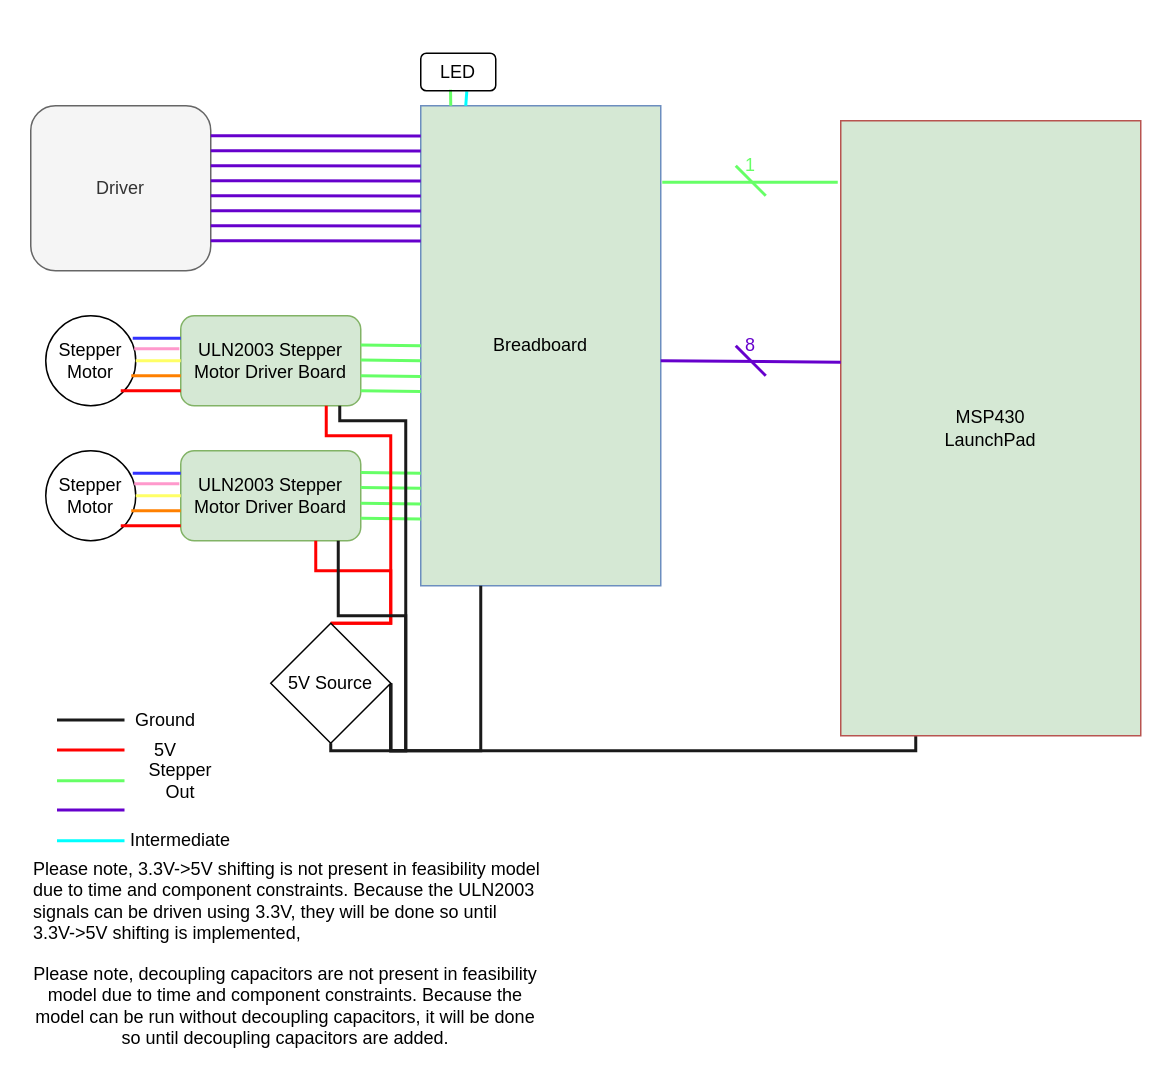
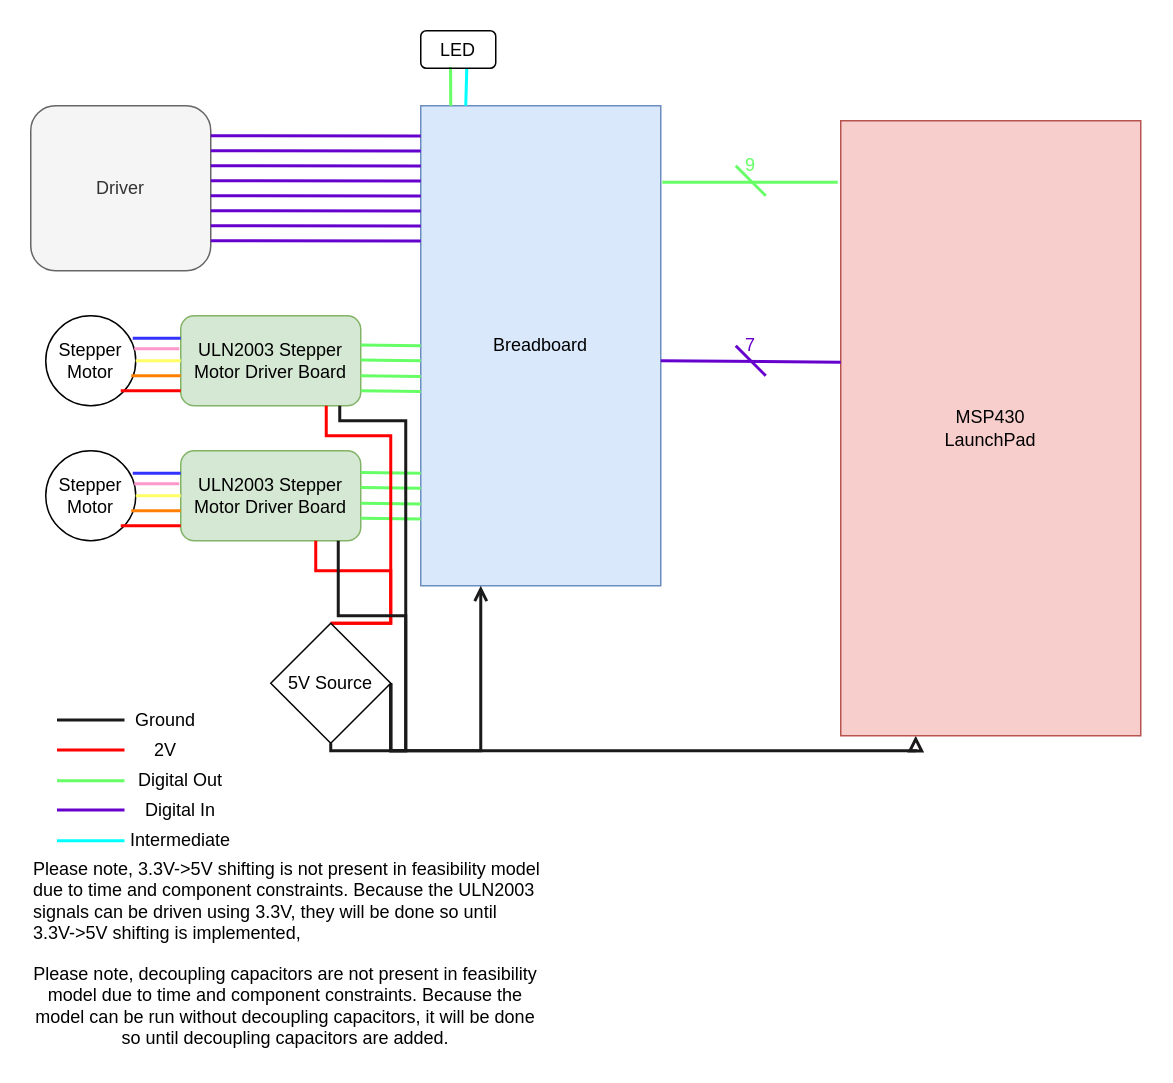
- <mxCell id="62" value="LED" style="rounded=1;whiteSpace=wrap;html=1;fillColor=none;" vertex="1" parent="1"><mxGeometry x="280" y="35" width="50" height="25" as="geometry" /></mxCell>
+ <mxCell id="62" value="LED" style="rounded=1;whiteSpace=wrap;html=1;fillColor=none;" vertex="1" parent="1"><mxGeometry x="280" y="20" width="50" height="25" as="geometry" /></mxCell>
- <mxCell id="50" value="&lt;font color=&quot;#66ff66&quot;&gt;1&lt;/font&gt;" style="text;html=1;strokeColor=none;fillColor=none;align=center;verticalAlign=middle;whiteSpace=wrap;rounded=0;" vertex="1" parent="1"><mxGeometry x="480" y="100" width="40" height="20" as="geometry" /></mxCell>
+ <mxCell id="50" value="&lt;font color=&quot;#66ff66&quot;&gt;9&lt;/font&gt;" style="text;html=1;strokeColor=none;fillColor=none;align=center;verticalAlign=middle;whiteSpace=wrap;rounded=0;" vertex="1" parent="1"><mxGeometry x="480" y="100" width="40" height="20" as="geometry" /></mxCell>
- <mxCell id="2" value="Breadboard" style="rounded=0;whiteSpace=wrap;html=1;fillColor=#d5e8d4;strokeColor=#6c8ebf;" vertex="1" parent="1"><mxGeometry x="280" y="70" width="160" height="320" as="geometry" /></mxCell>
+ <mxCell id="2" value="Breadboard" style="rounded=0;whiteSpace=wrap;html=1;fillColor=#dae8fc;strokeColor=#6c8ebf;" vertex="1" parent="1"><mxGeometry x="280" y="70" width="160" height="320" as="geometry" /></mxCell>
- <mxCell id="55" value="&lt;font color=&quot;#6600cc&quot;&gt;8&lt;/font&gt;" style="text;html=1;strokeColor=none;fillColor=none;align=center;verticalAlign=middle;whiteSpace=wrap;rounded=0;" vertex="1" parent="1"><mxGeometry x="480" y="220" width="40" height="20" as="geometry" /></mxCell>
+ <mxCell id="55" value="&lt;font color=&quot;#6600cc&quot;&gt;7&lt;/font&gt;" style="text;html=1;strokeColor=none;fillColor=none;align=center;verticalAlign=middle;whiteSpace=wrap;rounded=0;" vertex="1" parent="1"><mxGeometry x="480" y="220" width="40" height="20" as="geometry" /></mxCell>
- <mxCell id="47" value="MSP430&lt;br&gt;LaunchPad" style="rounded=0;whiteSpace=wrap;html=1;fillColor=#d5e8d4;strokeColor=#b85450;" vertex="1" parent="1"><mxGeometry x="560" y="80" width="200" height="410" as="geometry" /></mxCell>
+ <mxCell id="47" value="MSP430&lt;br&gt;LaunchPad" style="rounded=0;whiteSpace=wrap;html=1;fillColor=#f8cecc;strokeColor=#b85450;" vertex="1" parent="1"><mxGeometry x="560" y="80" width="200" height="410" as="geometry" /></mxCell>
- <mxCell id="22" value="" style="edgeStyle=orthogonalEdgeStyle;rounded=0;orthogonalLoop=1;jettySize=auto;html=1;endArrow=none;endFill=0;strokeColor=#1A1A1A;strokeWidth=2;entryX=0.25;entryY=1;entryDx=0;entryDy=0;fillColor=#dae8fc;" edge="1" parent="1" source="28" target="2"><mxGeometry relative="1" as="geometry"><mxPoint x="380" y="500" as="targetPoint" /><Array as="points"><mxPoint x="320" y="500" /></Array></mxGeometry></mxCell>
+ <mxCell id="22" value="" style="edgeStyle=orthogonalEdgeStyle;rounded=0;orthogonalLoop=1;jettySize=auto;html=1;endArrow=open;endFill=0;strokeColor=#1A1A1A;strokeWidth=2;entryX=0.25;entryY=1;entryDx=0;entryDy=0;fillColor=#dae8fc;" edge="1" parent="1" source="28" target="2"><mxGeometry relative="1" as="geometry"><mxPoint x="380" y="500" as="targetPoint" /><Array as="points"><mxPoint x="320" y="500" /></Array></mxGeometry></mxCell>
- <mxCell id="27" style="edgeStyle=orthogonalEdgeStyle;rounded=0;orthogonalLoop=1;jettySize=auto;html=1;exitX=1;exitY=0.5;exitDx=0;exitDy=0;entryX=0.25;entryY=1;entryDx=0;entryDy=0;endArrow=none;endFill=0;strokeColor=#1A1A1A;strokeWidth=2;" edge="1" parent="1" source="28" target="47"><mxGeometry relative="1" as="geometry"><Array as="points"><mxPoint x="610" y="500" /></Array></mxGeometry></mxCell>
+ <mxCell id="27" style="edgeStyle=orthogonalEdgeStyle;rounded=0;orthogonalLoop=1;jettySize=auto;html=1;exitX=1;exitY=0.5;exitDx=0;exitDy=0;entryX=0.25;entryY=1;entryDx=0;entryDy=0;endArrow=block;endFill=0;strokeColor=#1A1A1A;strokeWidth=2;" edge="1" parent="1" source="28" target="47"><mxGeometry relative="1" as="geometry"><Array as="points"><mxPoint x="610" y="500" /></Array></mxGeometry></mxCell>
- <mxCell id="44" value="5V" style="text;html=1;strokeColor=none;fillColor=none;align=center;verticalAlign=middle;whiteSpace=wrap;rounded=0;" vertex="1" parent="1"><mxGeometry x="90" y="490" width="40" height="20" as="geometry" /></mxCell>
+ <mxCell id="44" value="2V" style="text;html=1;strokeColor=none;fillColor=none;align=center;verticalAlign=middle;whiteSpace=wrap;rounded=0;" vertex="1" parent="1"><mxGeometry x="90" y="490" width="40" height="20" as="geometry" /></mxCell>
- <mxCell id="46" value="Stepper Out" style="text;html=1;strokeColor=none;fillColor=none;align=center;verticalAlign=middle;whiteSpace=wrap;rounded=0;" vertex="1" parent="1"><mxGeometry x="90" y="510" width="60" height="20" as="geometry" /></mxCell>
+ <mxCell id="46" value="Digital Out" style="text;html=1;strokeColor=none;fillColor=none;align=center;verticalAlign=middle;whiteSpace=wrap;rounded=0;" vertex="1" parent="1"><mxGeometry x="90" y="510" width="60" height="20" as="geometry" /></mxCell>
+ <mxCell id="53" value="Digital In" style="text;html=1;strokeColor=none;fillColor=none;align=center;verticalAlign=middle;whiteSpace=wrap;rounded=0;" vertex="1" parent="1"><mxGeometry x="95" y="530" width="50" height="20" as="geometry" /></mxCell>
